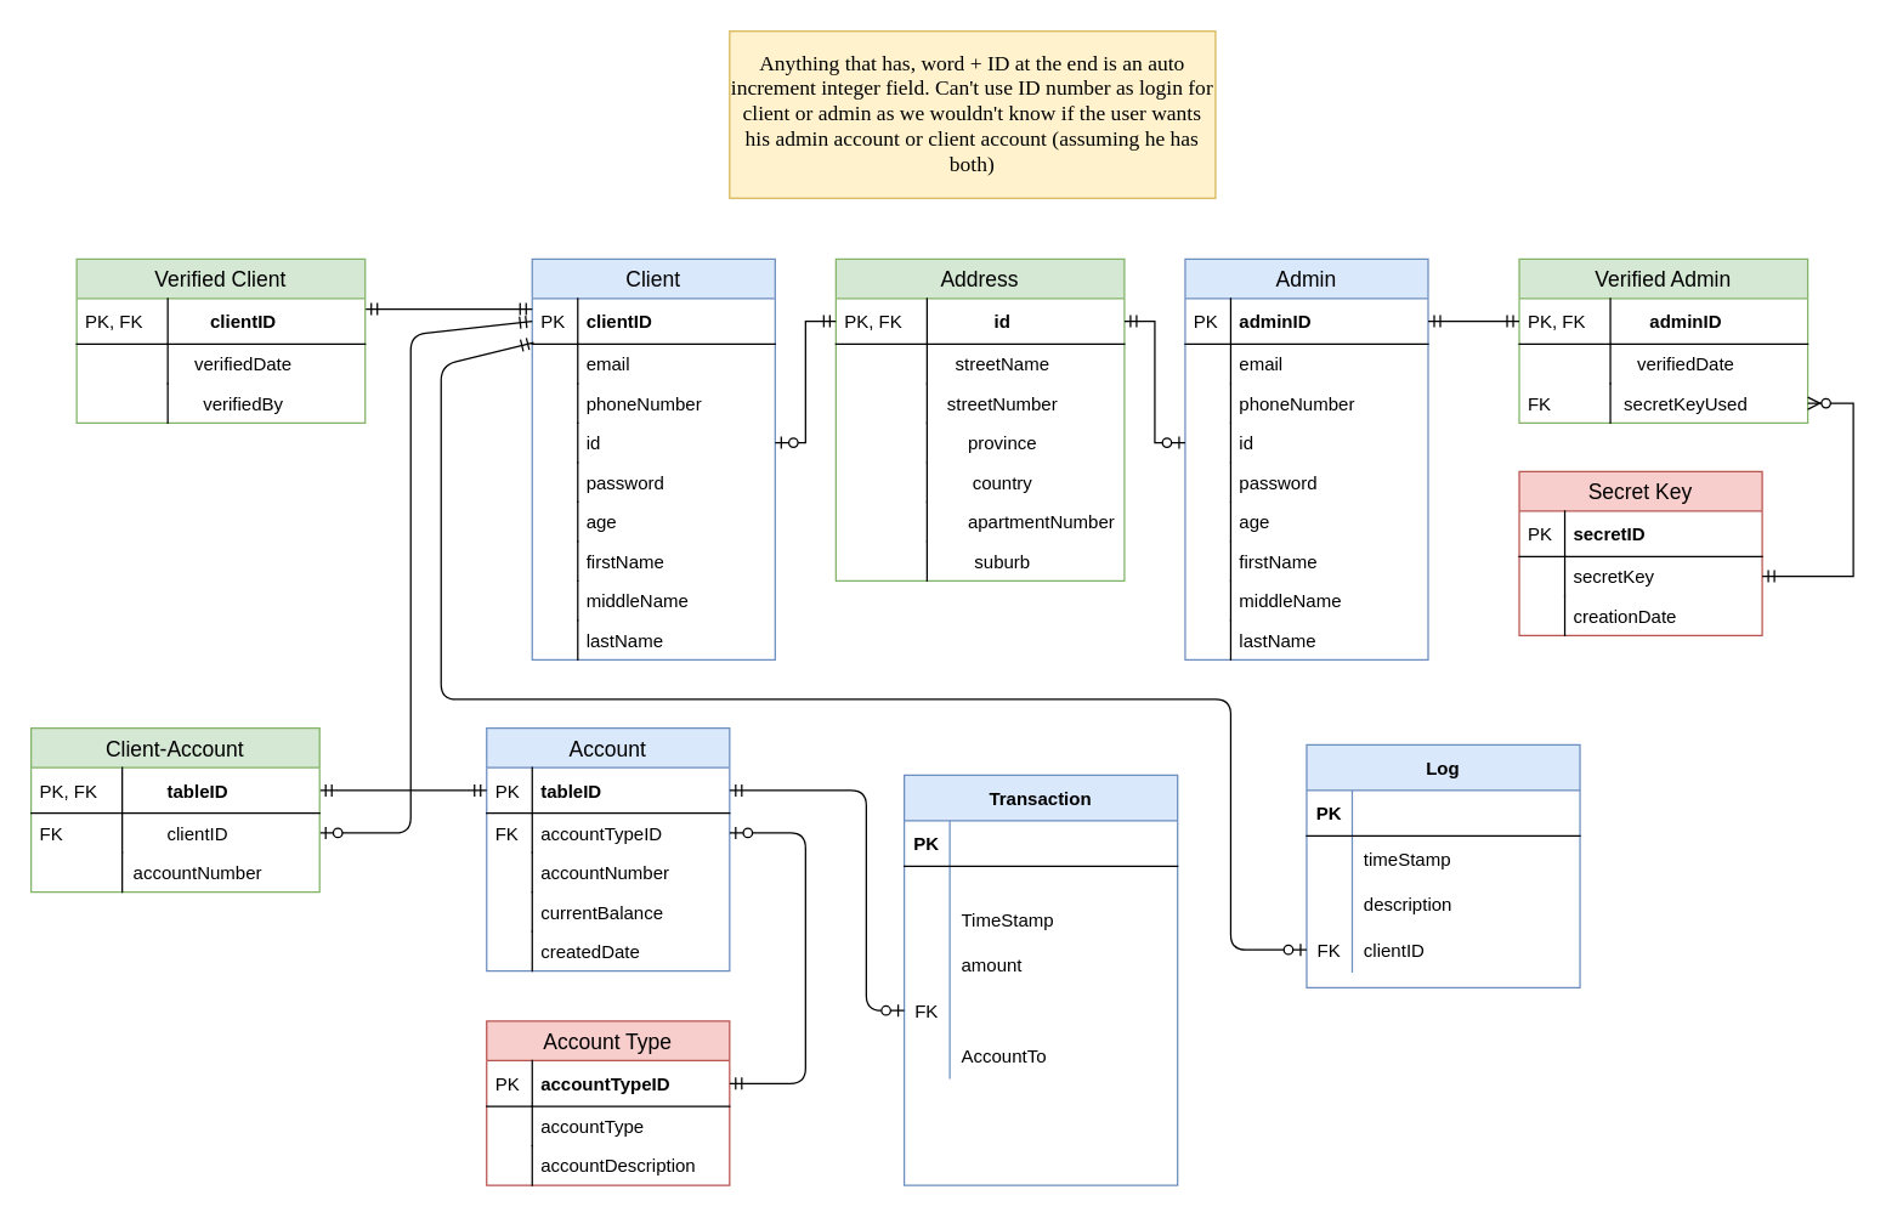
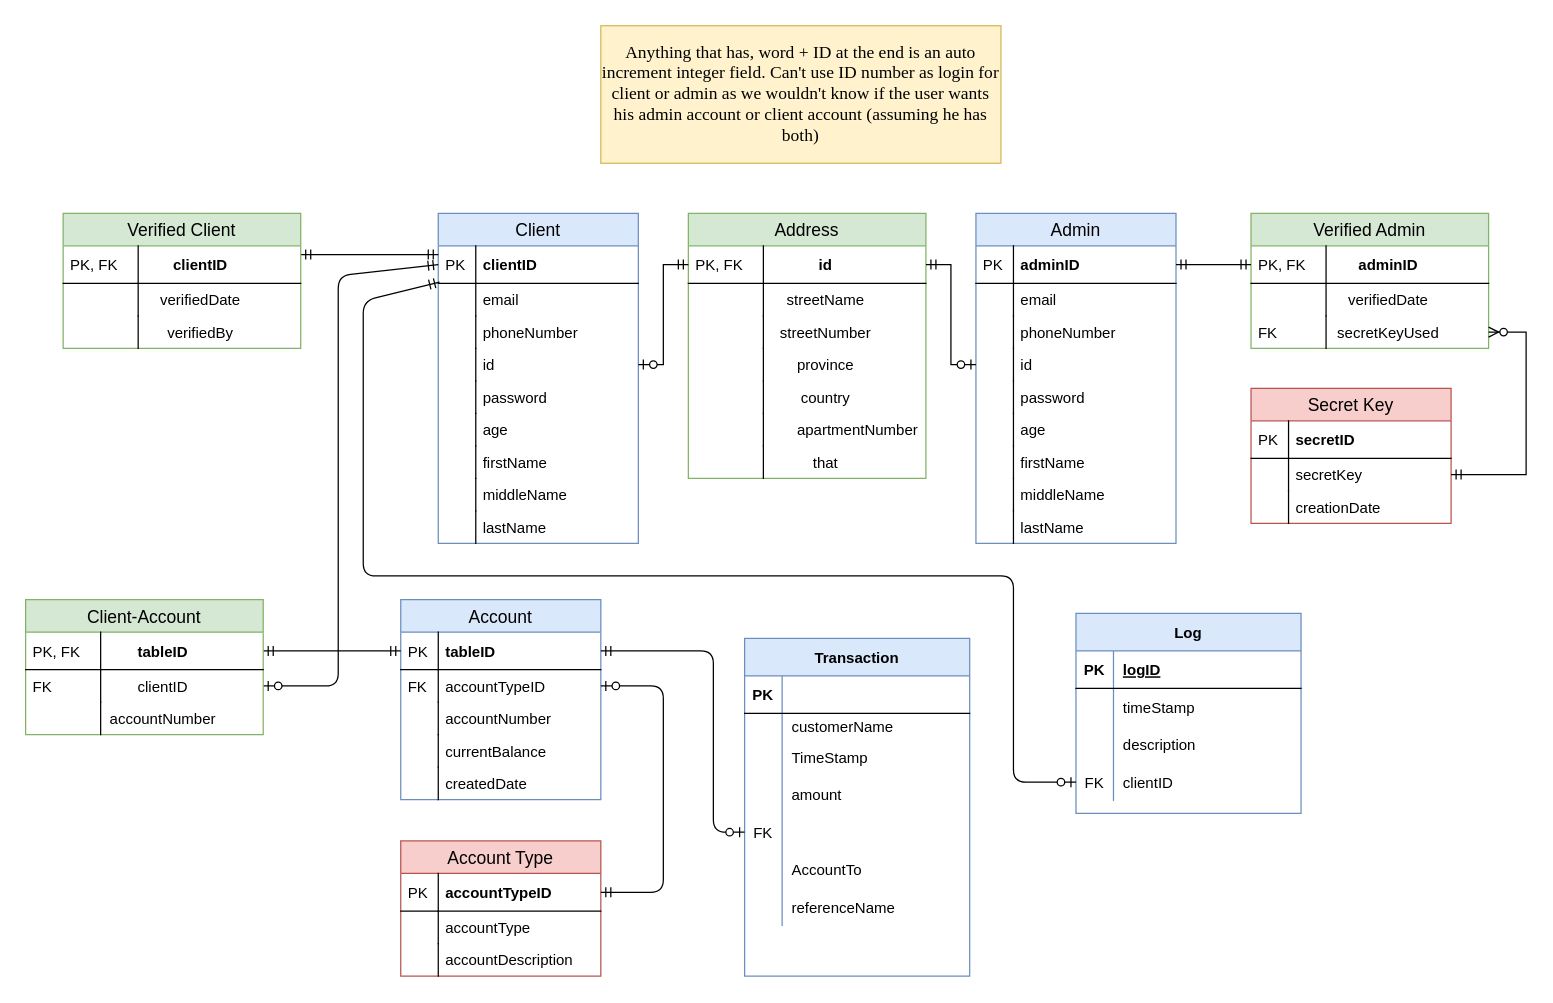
- <mxCell id="34" value="suburb" style="shape=partialRectangle;top=0;left=0;right=0;bottom=0;align=center;verticalAlign=top;fillColor=none;spacingLeft=34;spacingRight=4;overflow=hidden;rotatable=0;points=[[0,0.5],[1,0.5]];portConstraint=eastwest;dropTarget=0;fontSize=12;" parent="21" vertex="1"><mxGeometry y="186" width="190" height="26" as="geometry" /></mxCell>
+ <mxCell id="34" value="that" style="shape=partialRectangle;top=0;left=0;right=0;bottom=0;align=center;verticalAlign=top;fillColor=none;spacingLeft=34;spacingRight=4;overflow=hidden;rotatable=0;points=[[0,0.5],[1,0.5]];portConstraint=eastwest;dropTarget=0;fontSize=12;" parent="21" vertex="1"><mxGeometry y="186" width="190" height="26" as="geometry" /></mxCell>
+ <mxCell id="128" value="logID" style="shape=partialRectangle;connectable=0;fillColor=none;top=0;left=0;bottom=0;right=0;align=left;spacingLeft=6;fontStyle=5;overflow=hidden;" parent="126" vertex="1"><mxGeometry x="30" width="150" height="30" as="geometry" /></mxCell>
+ <mxCell id="108" value="customerName" style="shape=partialRectangle;connectable=0;fillColor=none;top=0;left=0;bottom=0;right=0;align=left;spacingLeft=6;overflow=hidden;" parent="106" vertex="1"><mxGeometry x="30" width="150" height="20" as="geometry" /></mxCell>
+ <mxCell id="122" value="referenceName" style="shape=partialRectangle;connectable=0;fillColor=none;top=0;left=0;bottom=0;right=0;align=left;spacingLeft=6;overflow=hidden;" parent="120" vertex="1"><mxGeometry x="30" width="150" height="30" as="geometry" /></mxCell>
